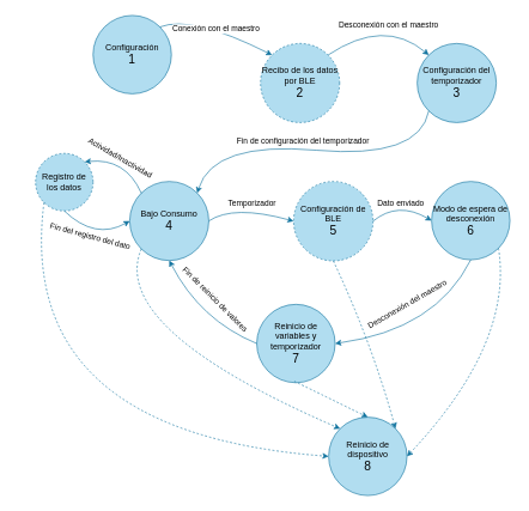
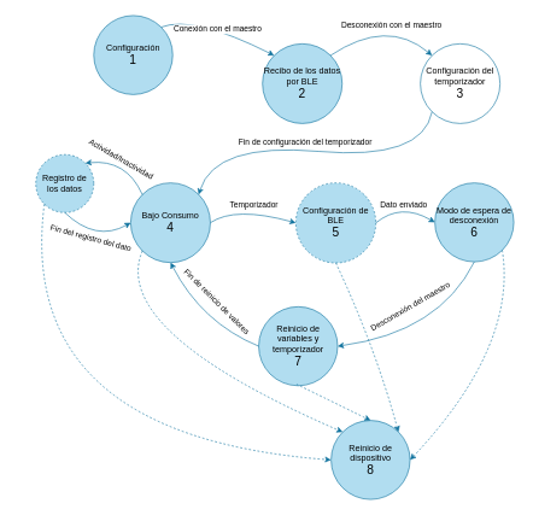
- <mxCell id="3" value="Recibo de los datos por BLE&lt;br&gt;&lt;span style=&quot;font-size: 17px&quot;&gt;2&lt;/span&gt;" style="ellipse;whiteSpace=wrap;html=1;aspect=fixed;fillColor=#b1ddf0;strokeColor=#10739e;dashed=1;" vertex="1" parent="1"><mxGeometry x="362" y="60" width="110" height="110" as="geometry" /></mxCell>
+ <mxCell id="3" value="Recibo de los datos por BLE&lt;br&gt;&lt;span style=&quot;font-size: 17px&quot;&gt;2&lt;/span&gt;" style="ellipse;whiteSpace=wrap;html=1;aspect=fixed;fillColor=#b1ddf0;strokeColor=#10739e;" vertex="1" parent="1"><mxGeometry x="362" y="60" width="110" height="110" as="geometry" /></mxCell>
- <mxCell id="4" value="Configuración del temporizador&lt;br&gt;&lt;span style=&quot;font-size: 17px&quot;&gt;3&lt;/span&gt;" style="ellipse;whiteSpace=wrap;html=1;aspect=fixed;fillColor=#b1ddf0;strokeColor=#10739e;" vertex="1" parent="1"><mxGeometry x="580" y="60" width="110" height="110" as="geometry" /></mxCell>
+ <mxCell id="4" value="Configuración del temporizador&lt;br&gt;&lt;span style=&quot;font-size: 17px&quot;&gt;3&lt;/span&gt;" style="ellipse;whiteSpace=wrap;html=1;aspect=fixed;fillColor=#ffffff;strokeColor=#10739e;" vertex="1" parent="1"><mxGeometry x="580" y="60" width="110" height="110" as="geometry" /></mxCell>
